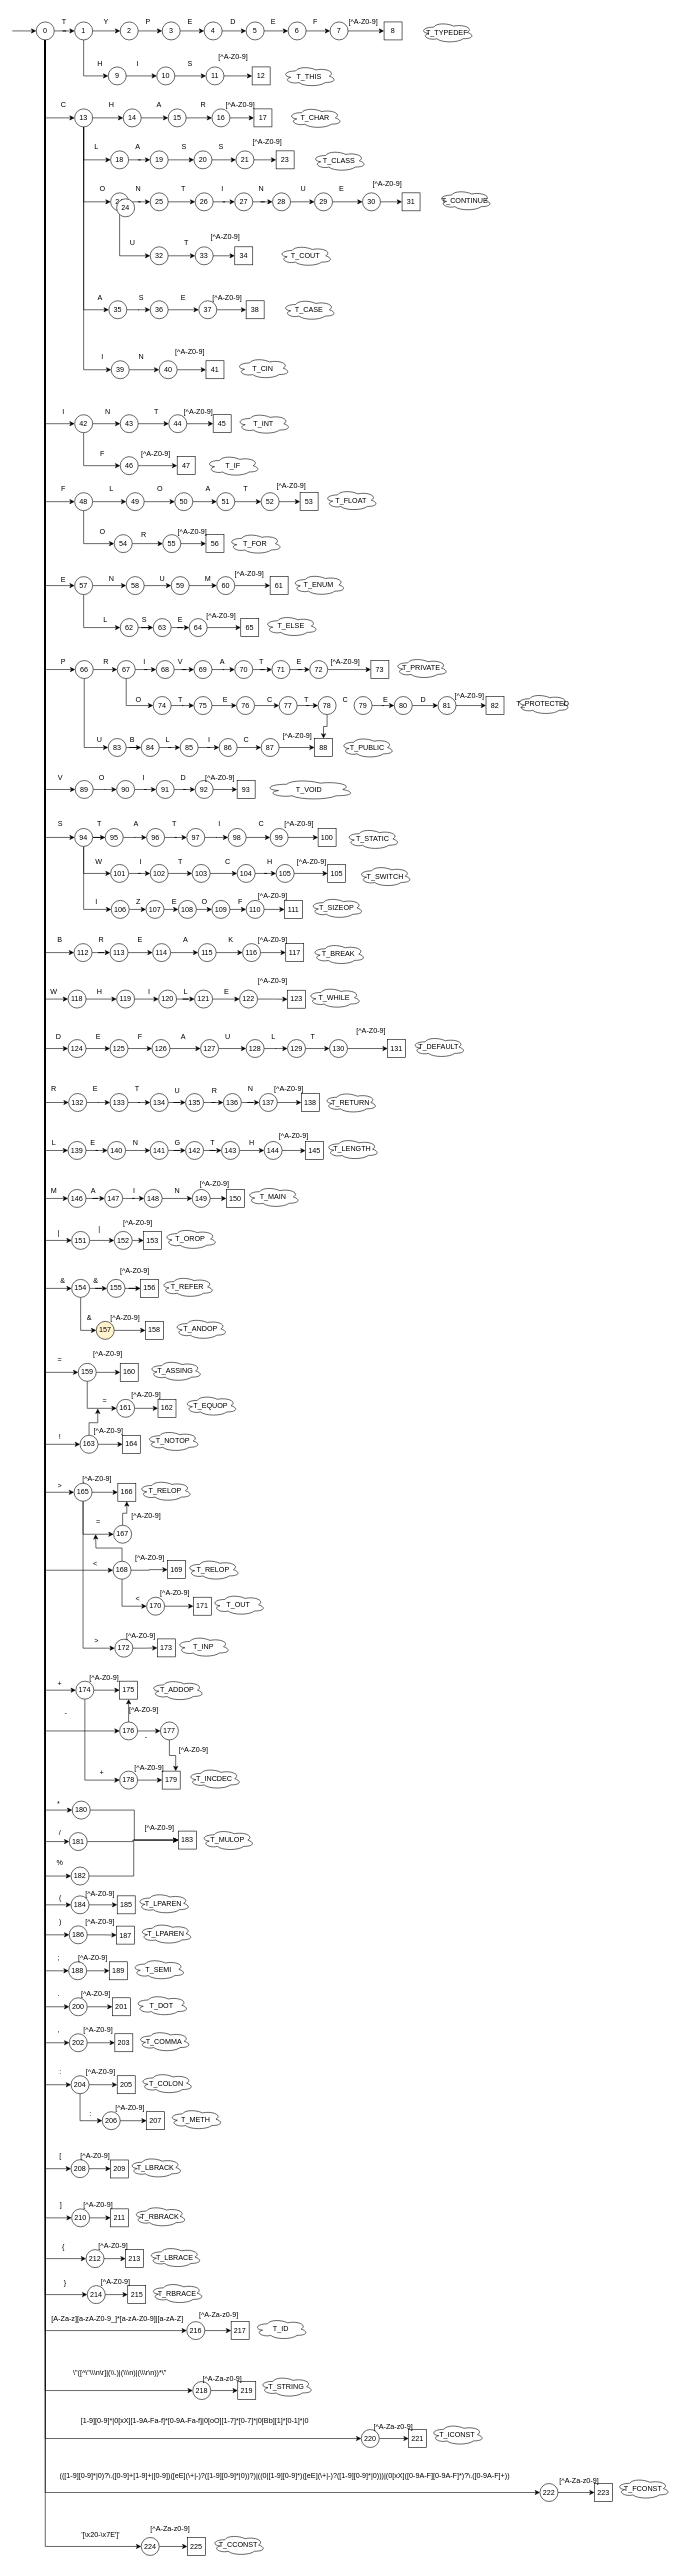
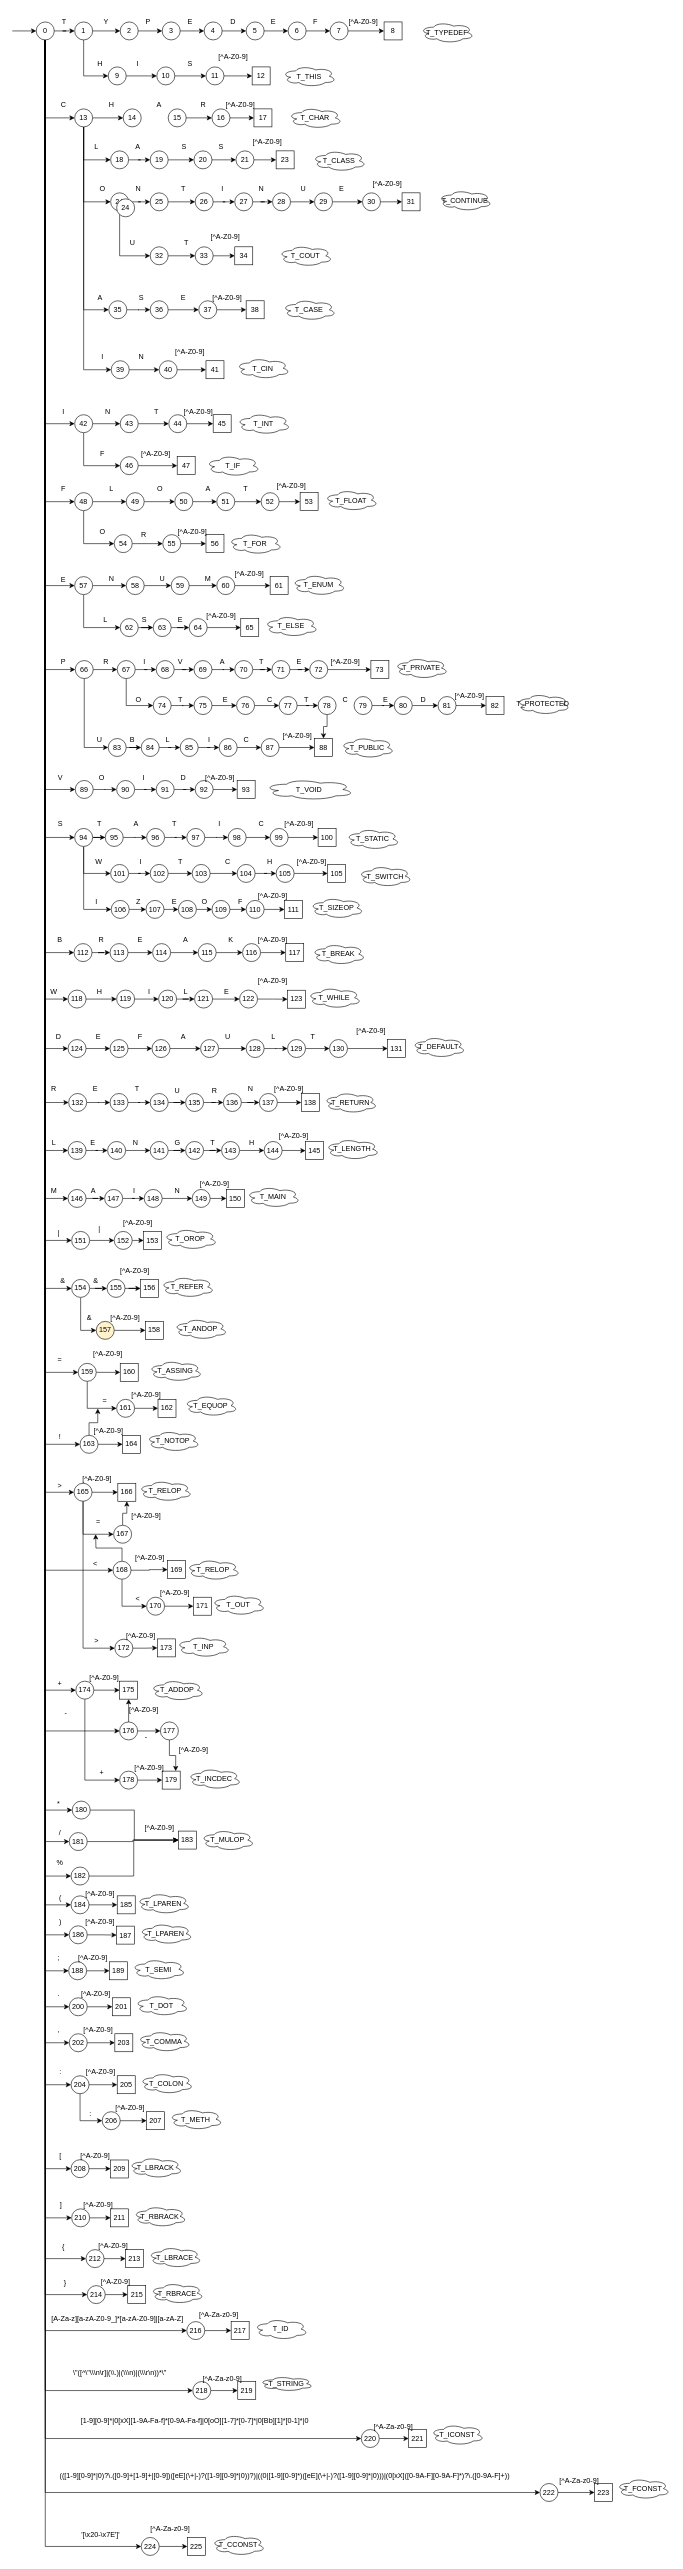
- <mxCell id="87" value="" style="edgeStyle=orthogonalEdgeStyle;rounded=0;orthogonalLoop=1;jettySize=auto;html=1;fontFamily=Helvetica;fontSize=12;fontColor=default;" parent="1" source="88" target="90" edge="1"><mxGeometry relative="1" as="geometry" /></mxCell>
- <mxCell id="696" value="T_STRING" style="ellipse;shape=cloud;whiteSpace=wrap;html=1;strokeColor=default;align=center;verticalAlign=middle;fontFamily=Helvetica;fontSize=12;fontColor=default;fillColor=default;" vertex="1" parent="1"><mxGeometry x="432" y="3961" width="90" height="35" as="geometry" /></mxCell>
+ <mxCell id="696" value="T_STRING" style="ellipse;shape=cloud;whiteSpace=wrap;html=1;strokeColor=default;align=center;verticalAlign=middle;fontFamily=Helvetica;fontSize=12;fontColor=default;fillColor=default;" vertex="1" parent="1"><mxGeometry x="432" y="3961" width="90" height="25" as="geometry" /></mxCell>
